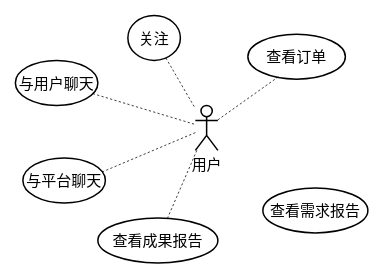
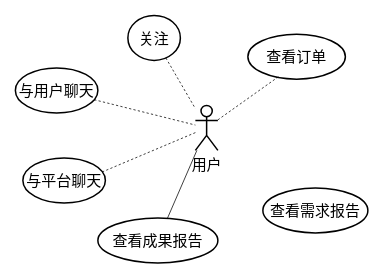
- <mxCell id="7" value="与用户&lt;span style=&quot;background-color: initial; font-size: 20px;&quot;&gt;聊天&lt;/span&gt;" style="ellipse;whiteSpace=wrap;html=1;strokeWidth=2;fontSize=20;" vertex="1" parent="1"><mxGeometry x="20" y="80" width="110" height="60" as="geometry" /></mxCell>
+ <mxCell id="7" value="与用户&lt;span style=&quot;background-color: initial; font-size: 20px;&quot;&gt;聊天&lt;/span&gt;" style="ellipse;whiteSpace=wrap;html=1;strokeWidth=2;fontSize=20;" vertex="1" parent="1"><mxGeometry x="20" y="90" width="110" height="60" as="geometry" /></mxCell>
- <mxCell id="13" value="" style="endArrow=none;dashed=1;html=1;rounded=0;" edge="1" parent="1" source="2" target="5"><mxGeometry width="50" height="50" relative="1" as="geometry"><mxPoint x="240" y="150" as="sourcePoint" /><mxPoint x="290" y="100" as="targetPoint" /></mxGeometry></mxCell>
+ <mxCell id="13" value="" style="endArrow=none;dashed=0;html=1;rounded=0;" edge="1" parent="1" source="2" target="5"><mxGeometry width="50" height="50" relative="1" as="geometry"><mxPoint x="240" y="150" as="sourcePoint" /><mxPoint x="290" y="100" as="targetPoint" /></mxGeometry></mxCell>
